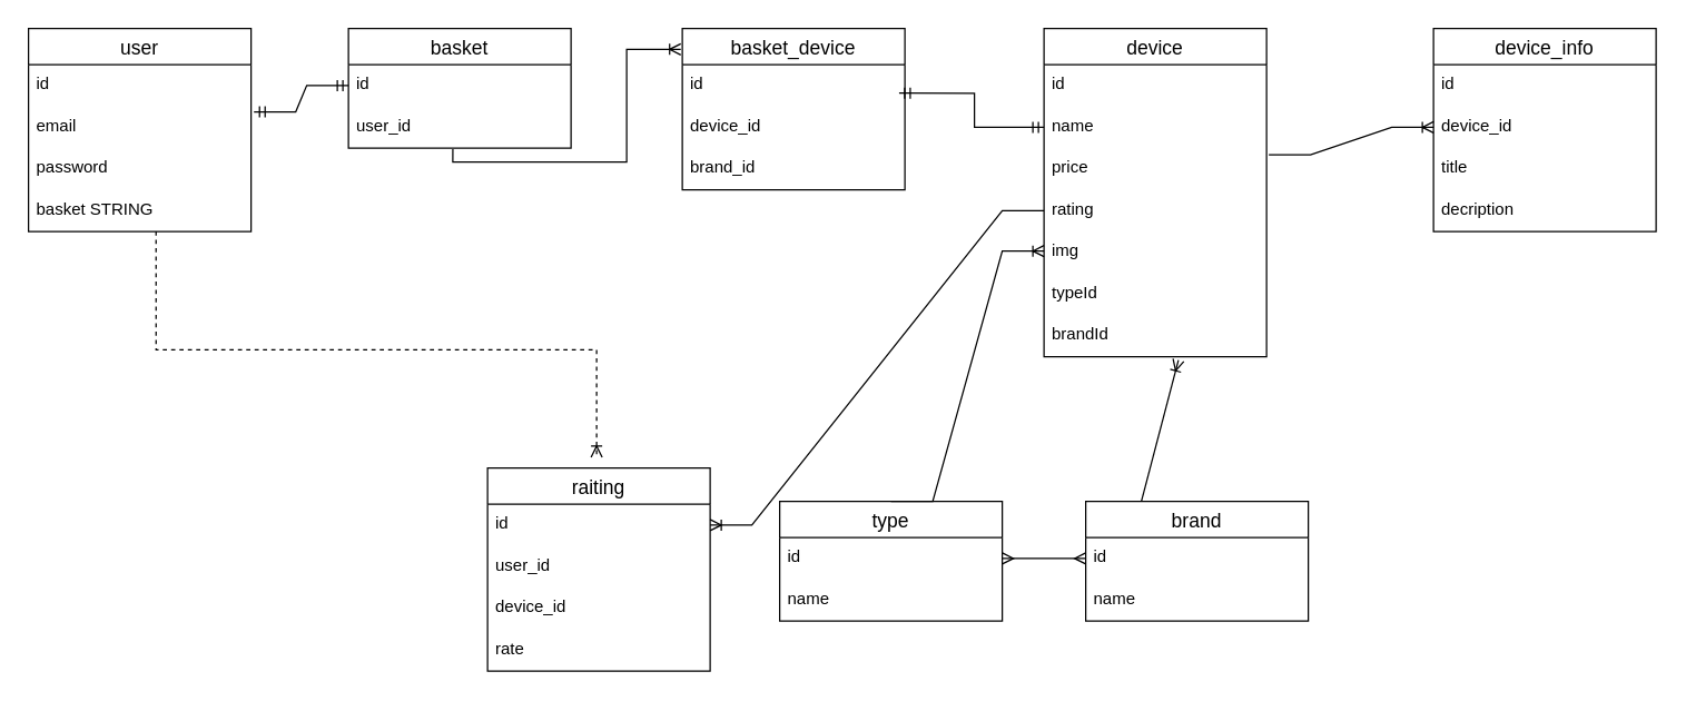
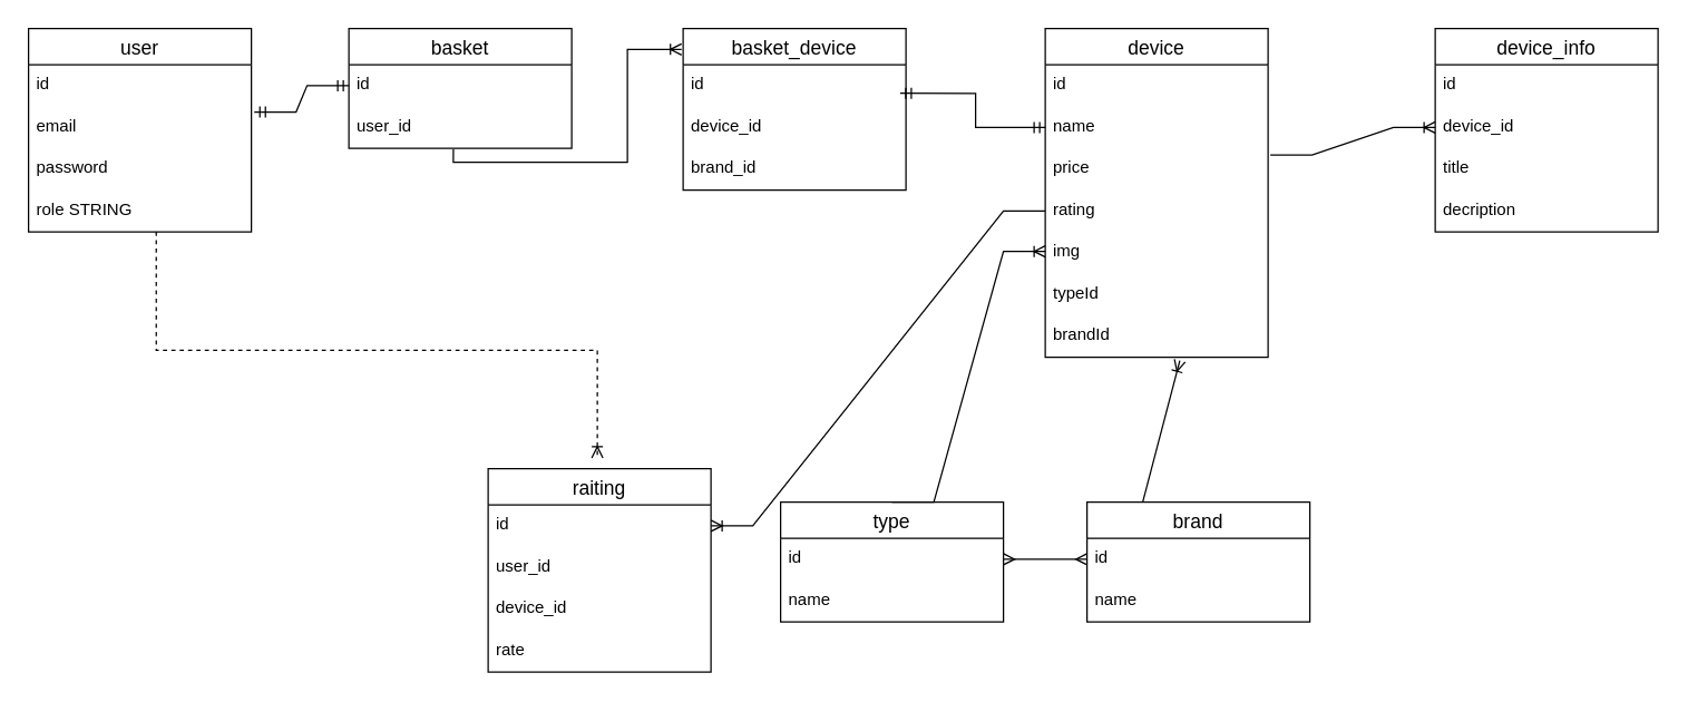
- <mxCell id="6" value="basket STRING" style="text;strokeColor=none;fillColor=none;spacingLeft=4;spacingRight=4;overflow=hidden;rotatable=0;points=[[0,0.5],[1,0.5]];portConstraint=eastwest;fontSize=12;whiteSpace=wrap;html=1;" vertex="1" parent="2"><mxGeometry y="116" width="160" height="30" as="geometry" /></mxCell>
+ <mxCell id="6" value="role STRING" style="text;strokeColor=none;fillColor=none;spacingLeft=4;spacingRight=4;overflow=hidden;rotatable=0;points=[[0,0.5],[1,0.5]];portConstraint=eastwest;fontSize=12;whiteSpace=wrap;html=1;" vertex="1" parent="2"><mxGeometry y="116" width="160" height="30" as="geometry" /></mxCell>
